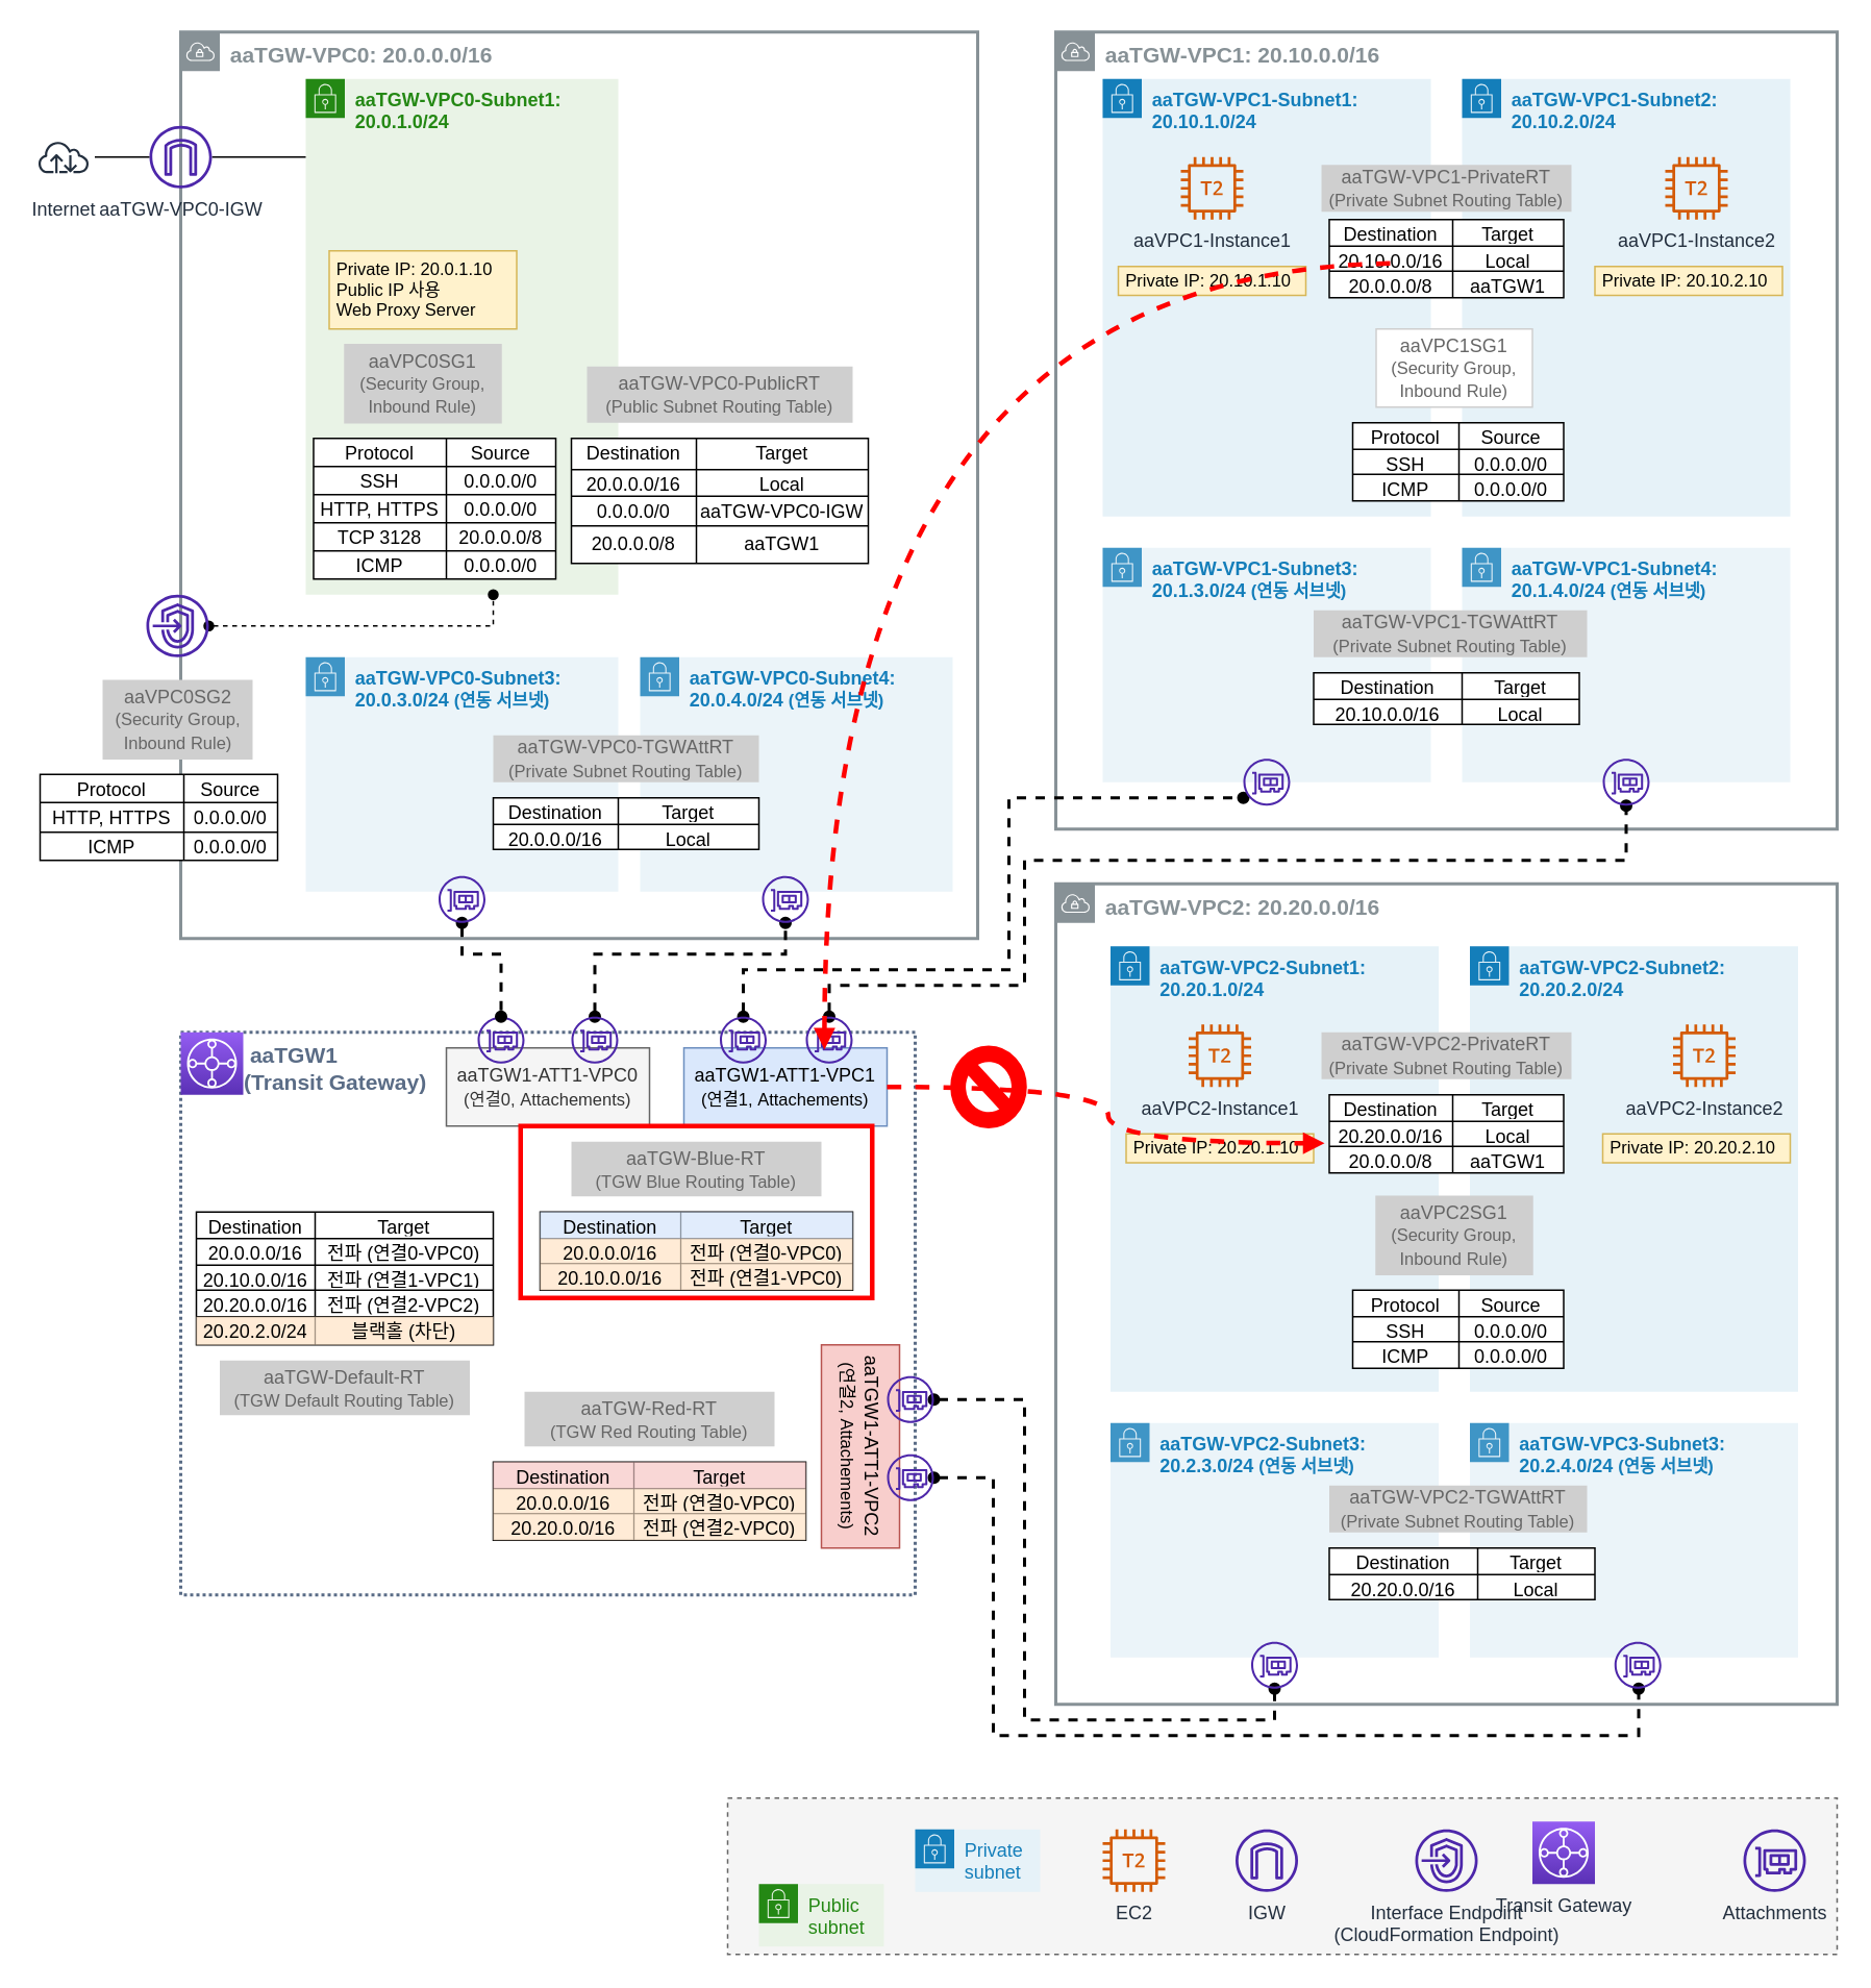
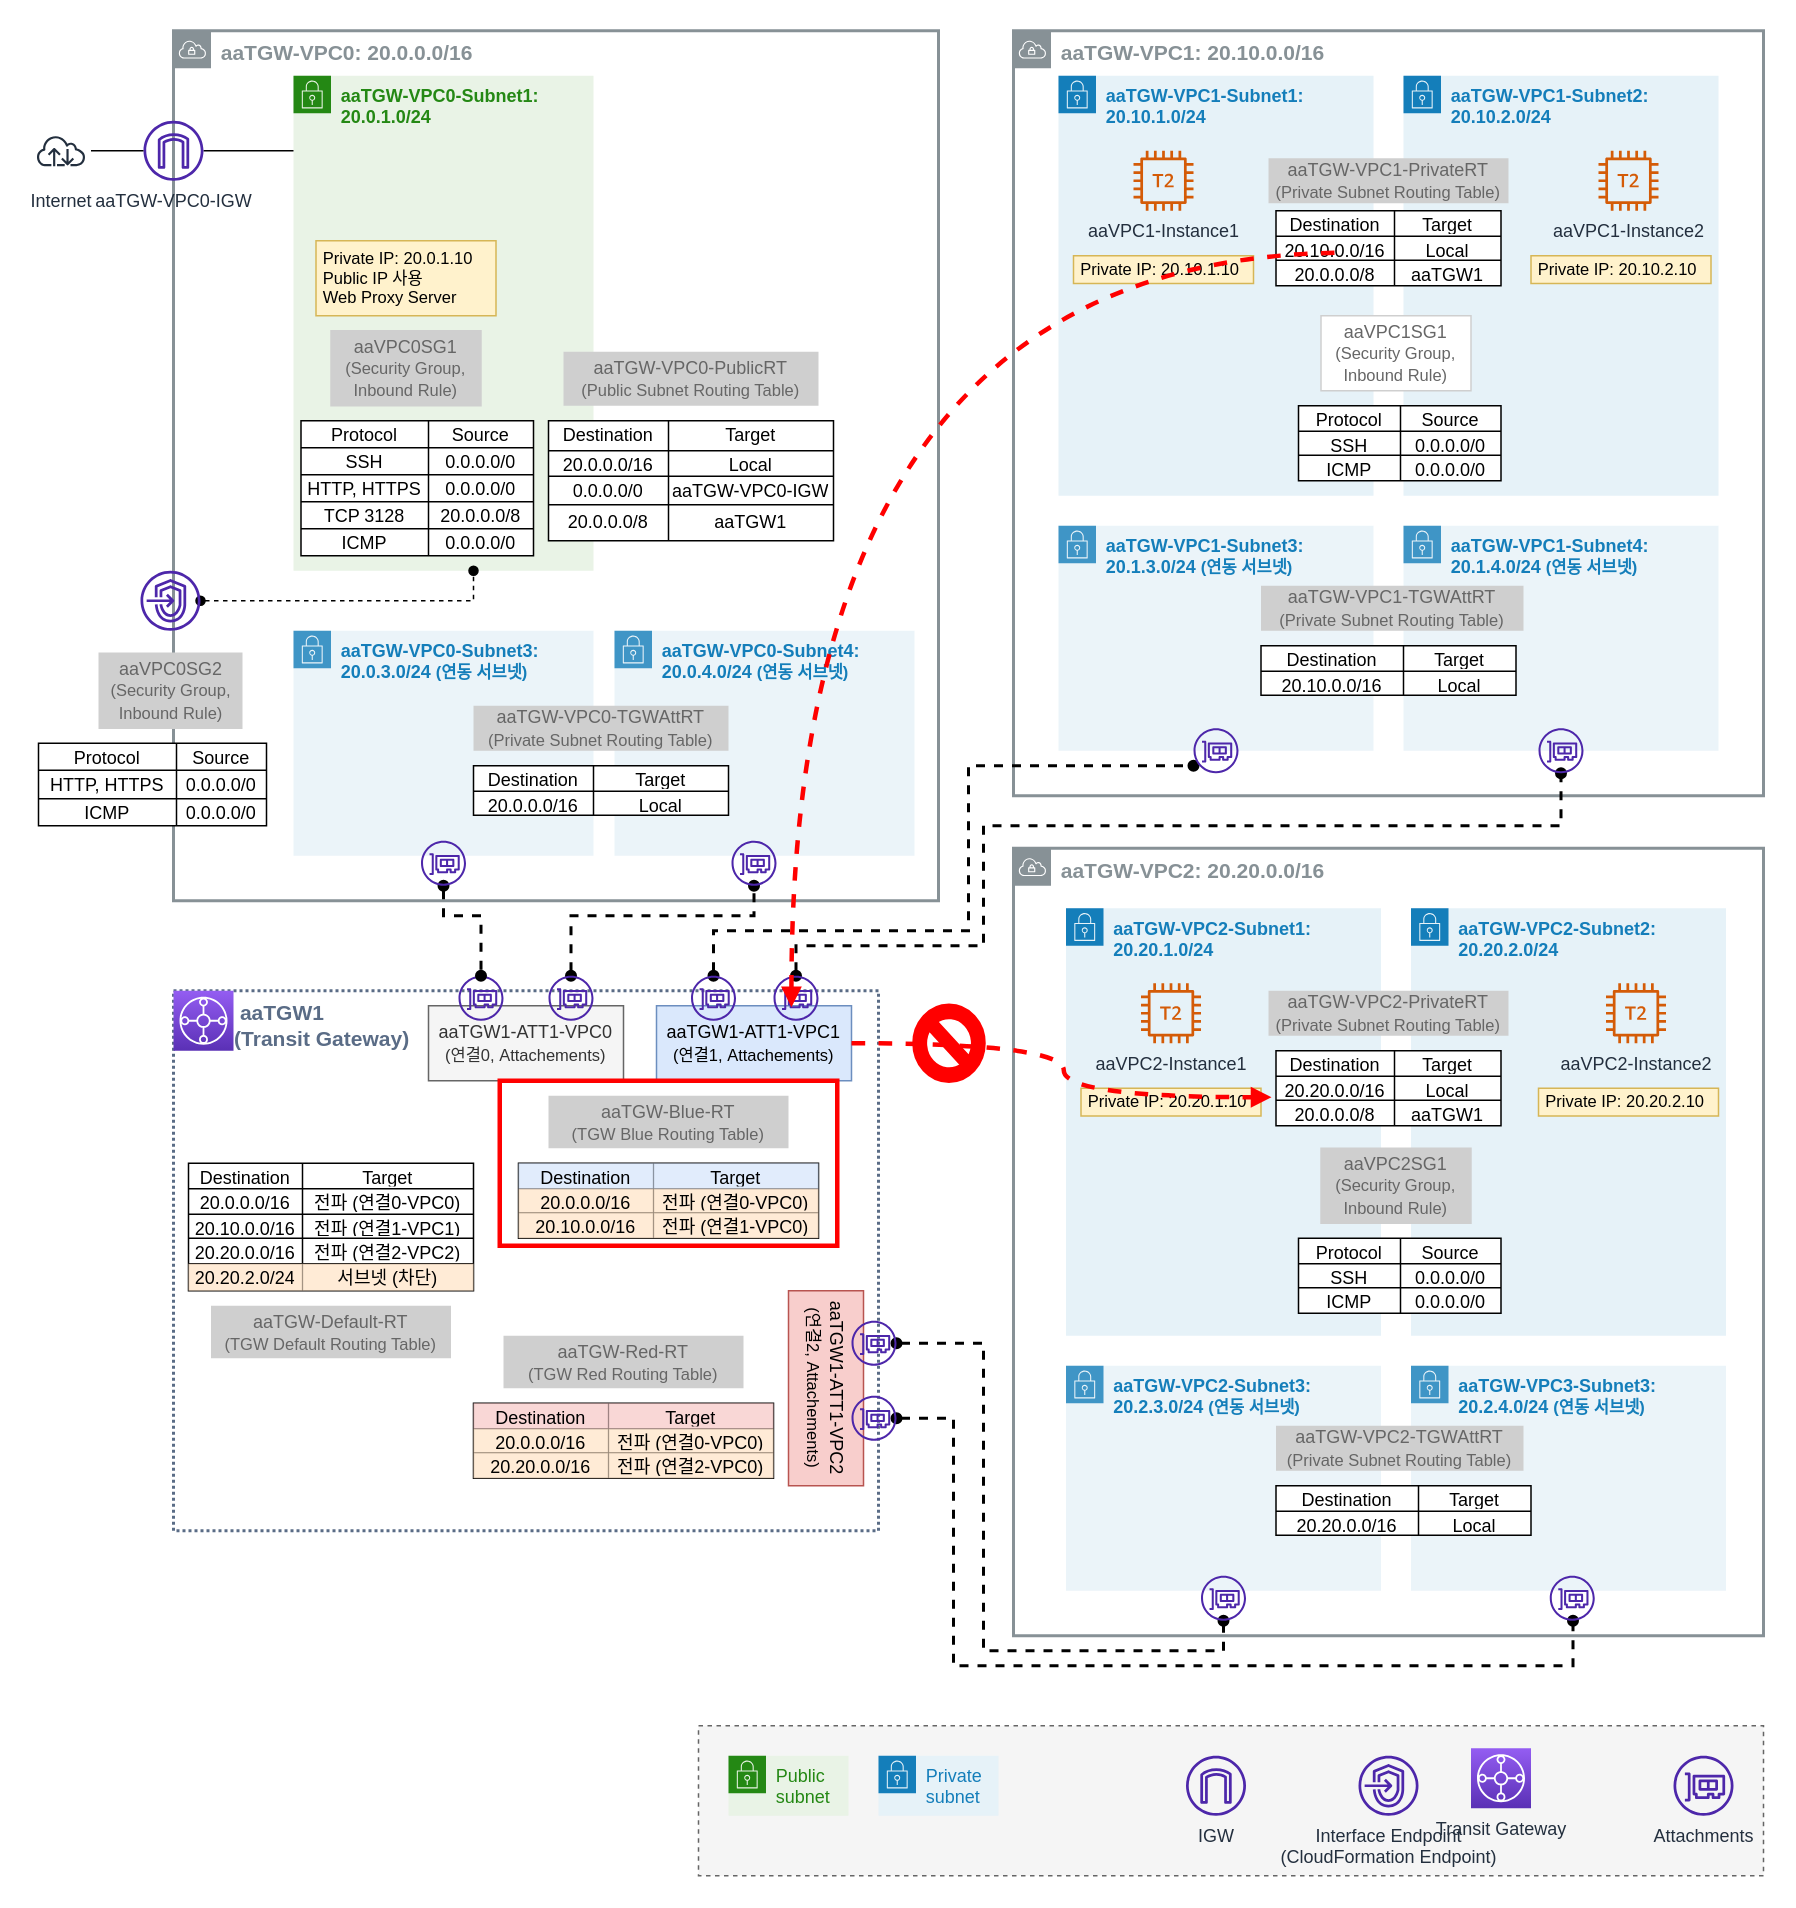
- <mxCell id="142" value="블랙홀 (차단)" style="shape=partialRectangle;html=1;whiteSpace=wrap;connectable=0;strokeColor=#d79b00;overflow=hidden;fillColor=#ffe6cc;top=0;left=0;bottom=0;right=0;pointerEvents=1;fontSize=12;opacity=80;" vertex="1" parent="140"><mxGeometry x="76" width="114" height="18" as="geometry"><mxRectangle width="114" height="18" as="alternateBounds" /></mxGeometry></mxCell>
+ <mxCell id="142" value="서브넷 (차단)" style="shape=partialRectangle;html=1;whiteSpace=wrap;connectable=0;strokeColor=#d79b00;overflow=hidden;fillColor=#ffe6cc;top=0;left=0;bottom=0;right=0;pointerEvents=1;fontSize=12;opacity=80;" vertex="1" parent="140"><mxGeometry x="76" width="114" height="18" as="geometry"><mxRectangle width="114" height="18" as="alternateBounds" /></mxGeometry></mxCell>
- <mxCell id="97" value="EC2" style="sketch=0;outlineConnect=0;fontColor=#232F3E;gradientColor=none;fillColor=#D45B07;strokeColor=none;dashed=0;verticalLabelPosition=bottom;verticalAlign=top;align=center;html=1;fontSize=12;fontStyle=0;aspect=fixed;pointerEvents=1;shape=mxgraph.aws4.t2_instance;" vertex="1" parent="1"><mxGeometry x="705" y="1170" width="40" height="40" as="geometry" /></mxCell>
- <mxCell id="15" value="Public subnet" style="points=[[0,0],[0.25,0],[0.5,0],[0.75,0],[1,0],[1,0.25],[1,0.5],[1,0.75],[1,1],[0.75,1],[0.5,1],[0.25,1],[0,1],[0,0.75],[0,0.5],[0,0.25]];outlineConnect=0;gradientColor=none;html=1;whiteSpace=wrap;fontSize=12;fontStyle=0;container=1;pointerEvents=0;collapsible=0;recursiveResize=0;shape=mxgraph.aws4.group;grIcon=mxgraph.aws4.group_security_group;grStroke=0;strokeColor=#248814;fillColor=#E9F3E6;verticalAlign=top;align=left;spacingLeft=30;fontColor=#248814;dashed=0;" vertex="1" parent="1"><mxGeometry x="485" y="1205" width="80" height="40" as="geometry" /></mxCell>
+ <mxCell id="15" value="Public subnet" style="points=[[0,0],[0.25,0],[0.5,0],[0.75,0],[1,0],[1,0.25],[1,0.5],[1,0.75],[1,1],[0.75,1],[0.5,1],[0.25,1],[0,1],[0,0.75],[0,0.5],[0,0.25]];outlineConnect=0;gradientColor=none;html=1;whiteSpace=wrap;fontSize=12;fontStyle=0;container=1;pointerEvents=0;collapsible=0;recursiveResize=0;shape=mxgraph.aws4.group;grIcon=mxgraph.aws4.group_security_group;grStroke=0;strokeColor=#248814;fillColor=#E9F3E6;verticalAlign=top;align=left;spacingLeft=30;fontColor=#248814;dashed=0;" vertex="1" parent="1"><mxGeometry x="485" y="1170" width="80" height="40" as="geometry" /></mxCell>
